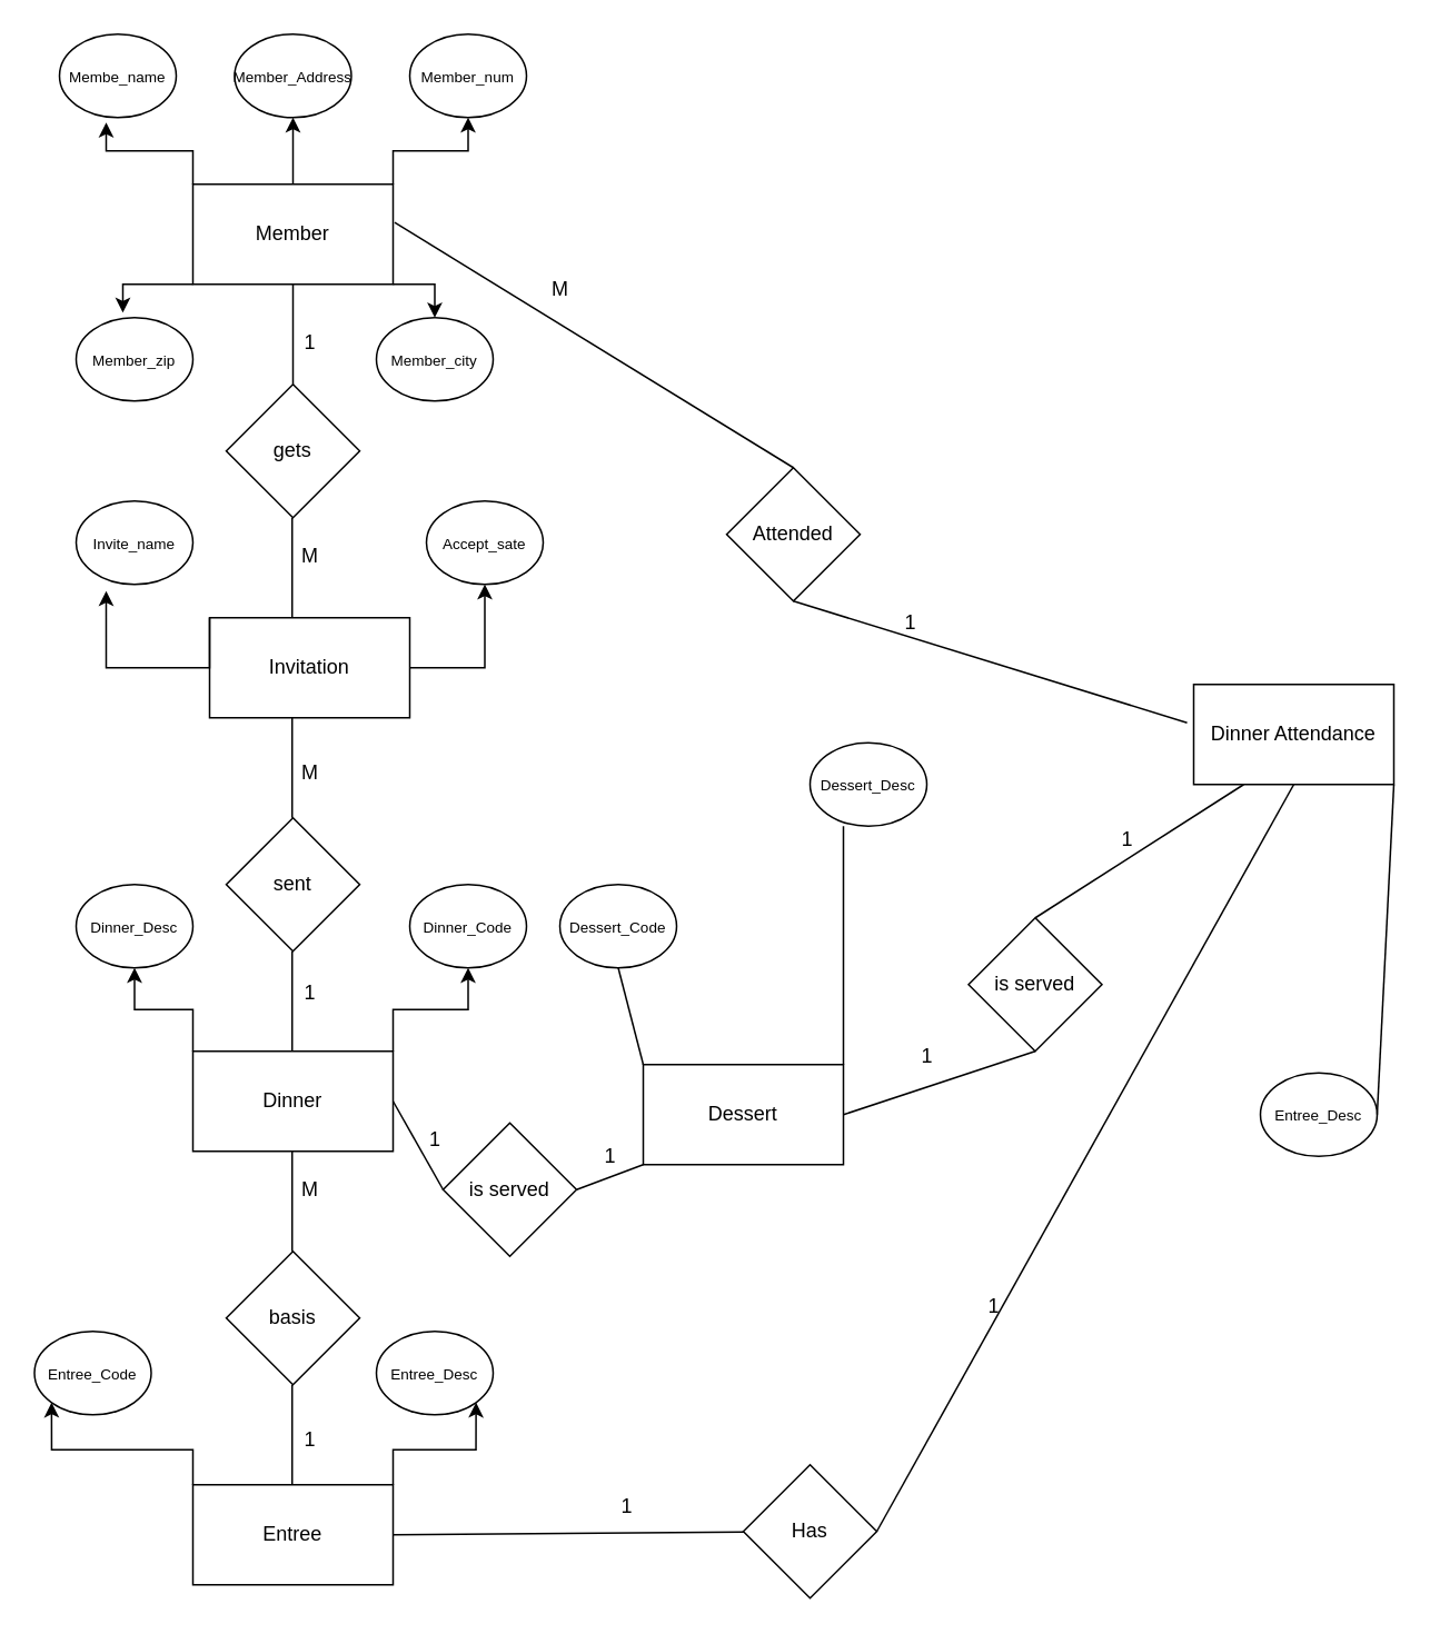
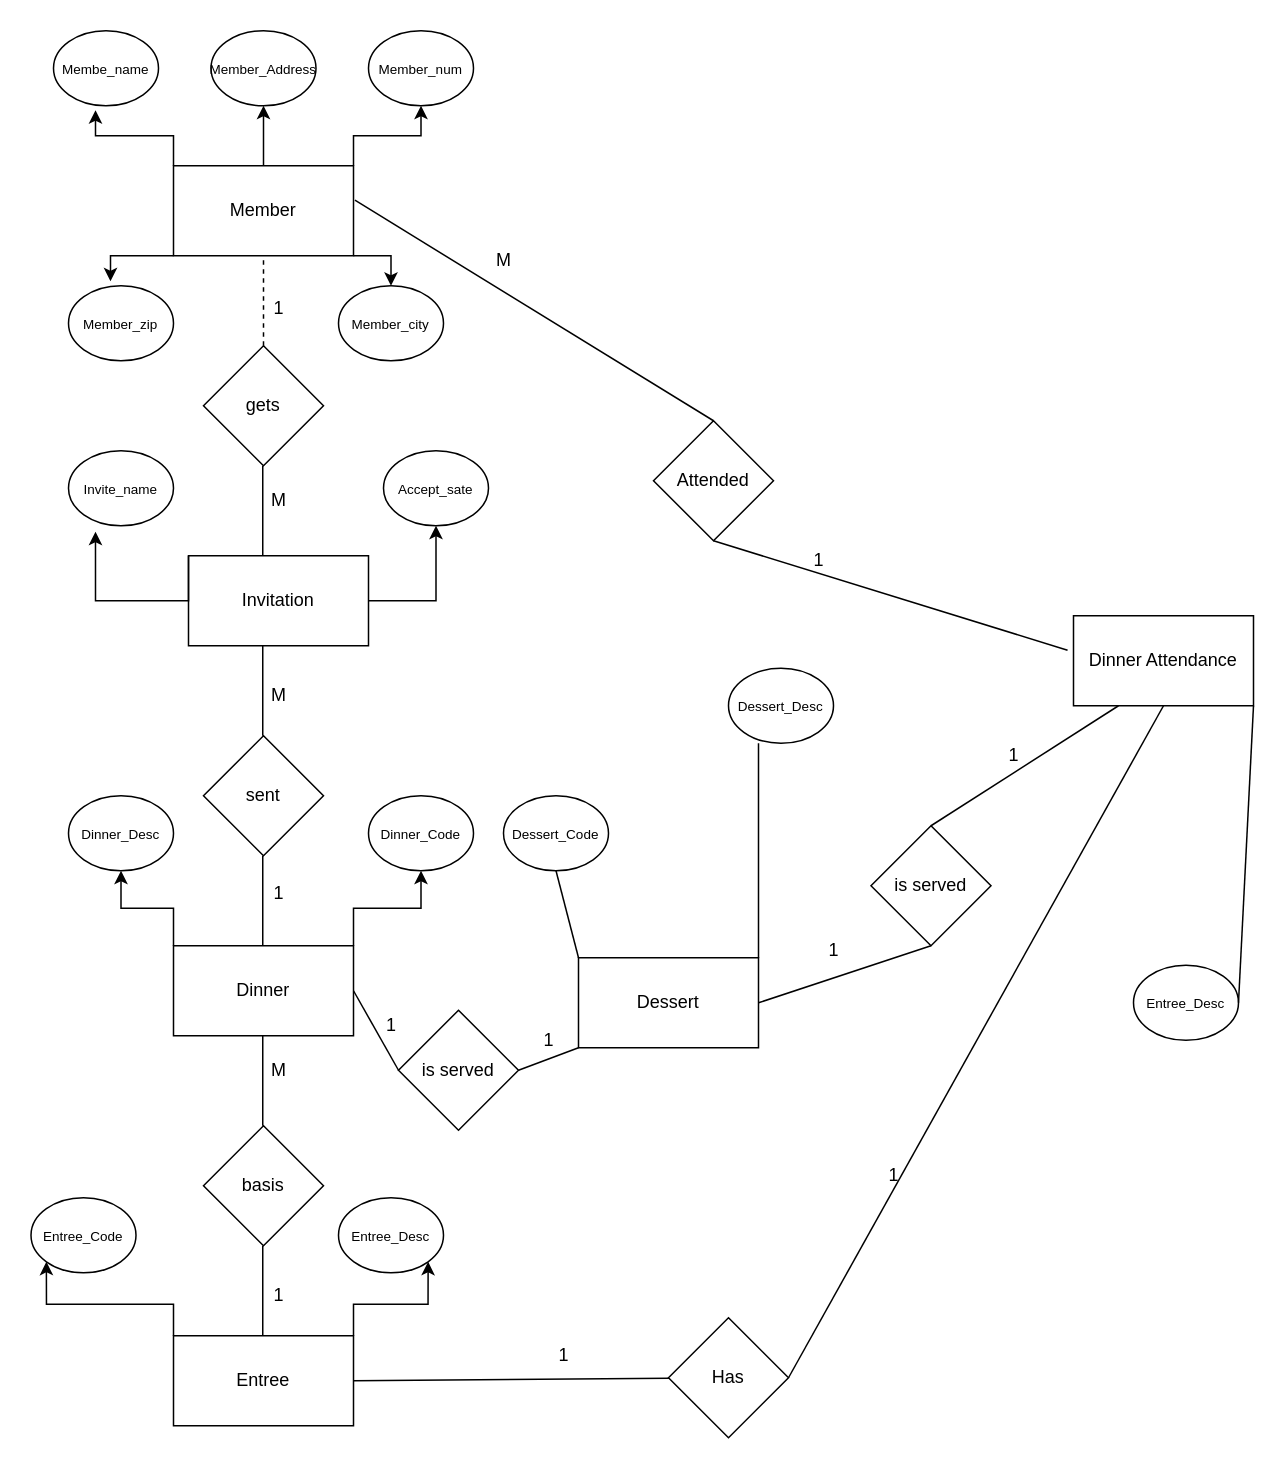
- <mxCell id="19" value="" style="endArrow=none;html=1;rounded=0;entryX=0.5;entryY=1;entryDx=0;entryDy=0;" edge="1" parent="1" source="18" target="5"><mxGeometry width="50" height="50" relative="1" as="geometry"><mxPoint x="135" y="220" as="sourcePoint" /><mxPoint x="185" y="170" as="targetPoint" /></mxGeometry></mxCell>
+ <mxCell id="19" value="" style="endArrow=none;html=1;rounded=0;entryX=0.5;entryY=1;entryDx=0;entryDy=0;dashed=1;" edge="1" parent="1" source="18" target="5"><mxGeometry width="50" height="50" relative="1" as="geometry"><mxPoint x="135" y="220" as="sourcePoint" /><mxPoint x="185" y="170" as="targetPoint" /></mxGeometry></mxCell>
